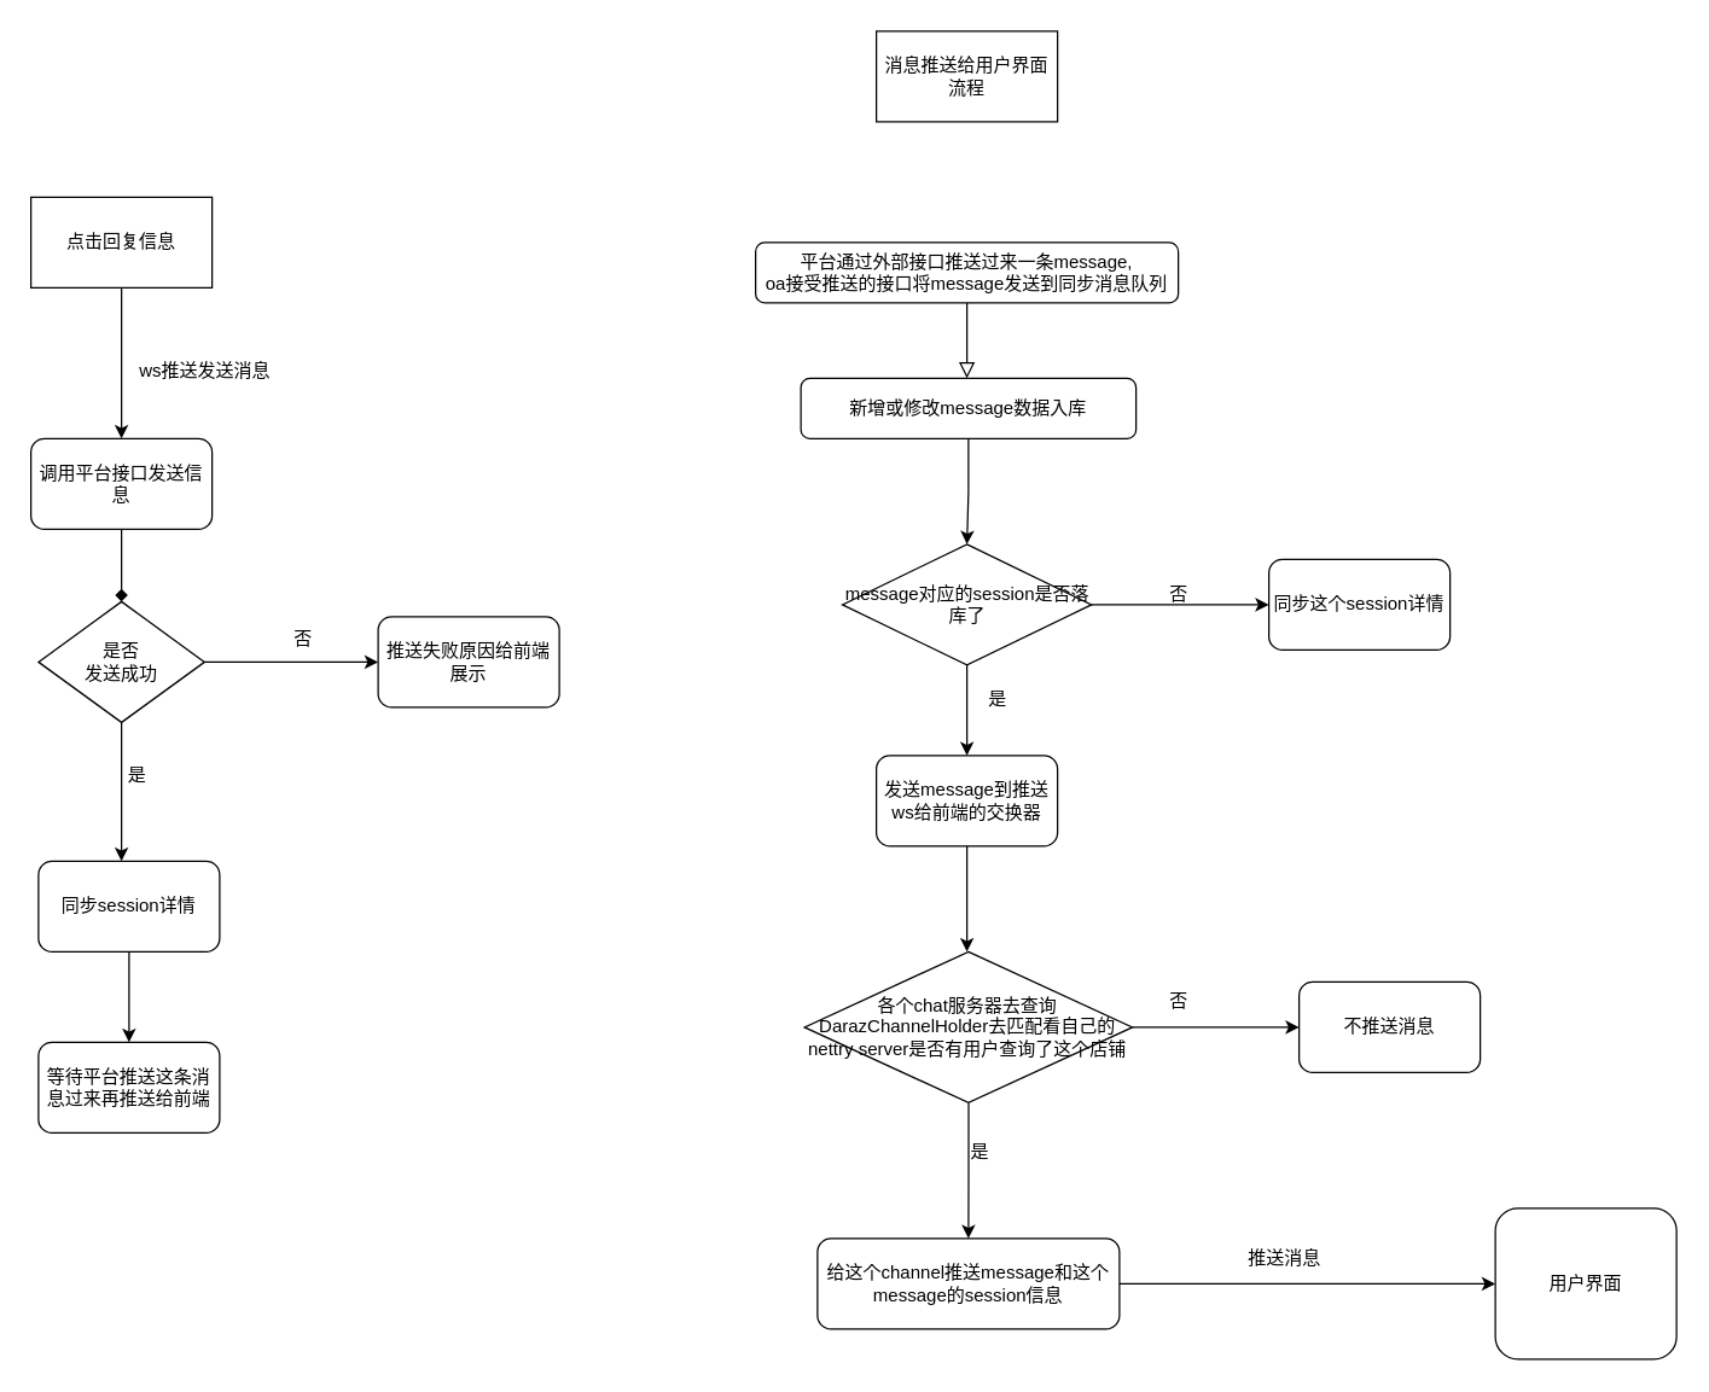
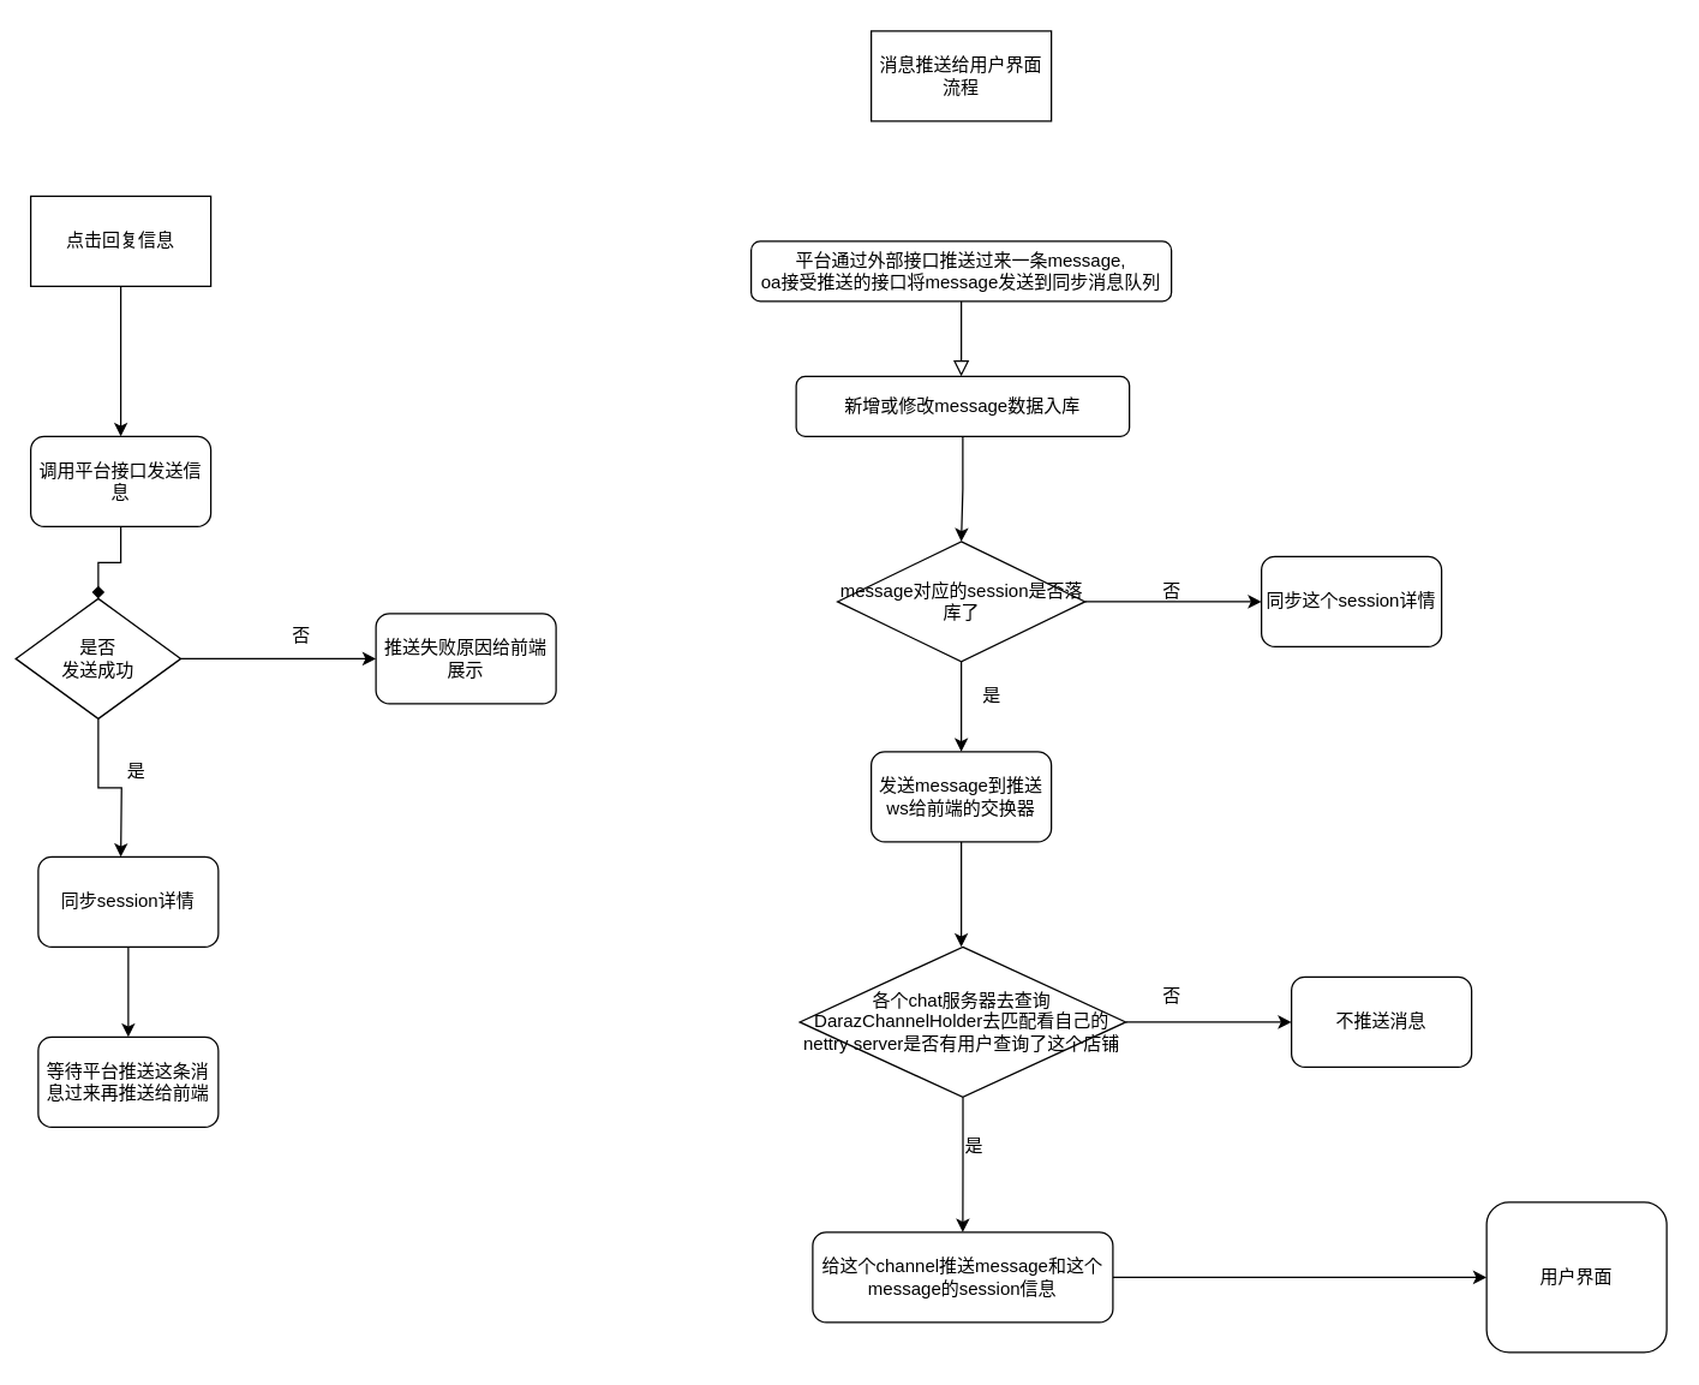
- <mxCell id="27" value="ws推送发送消息" style="text;html=1;align=center;verticalAlign=middle;resizable=0;points=[];autosize=1;strokeColor=none;fillColor=none;" vertex="1" parent="1"><mxGeometry x="80" y="230" width="110" height="30" as="geometry" /></mxCell>
- <mxCell id="32" value="是否&lt;div&gt;发送成功&lt;/div&gt;" style="rhombus;whiteSpace=wrap;html=1;" vertex="1" parent="1"><mxGeometry x="25" y="398" width="110" height="80" as="geometry" /></mxCell>
+ <mxCell id="32" value="是否&lt;div&gt;发送成功&lt;/div&gt;" style="rhombus;whiteSpace=wrap;html=1;" vertex="1" parent="1"><mxGeometry x="10" y="398" width="110" height="80" as="geometry" /></mxCell>
- <mxCell id="23" value="推送消息" style="text;html=1;align=center;verticalAlign=middle;resizable=0;points=[];autosize=1;strokeColor=none;fillColor=none;" vertex="1" parent="1"><mxGeometry x="815" y="818" width="70" height="30" as="geometry" /></mxCell>
